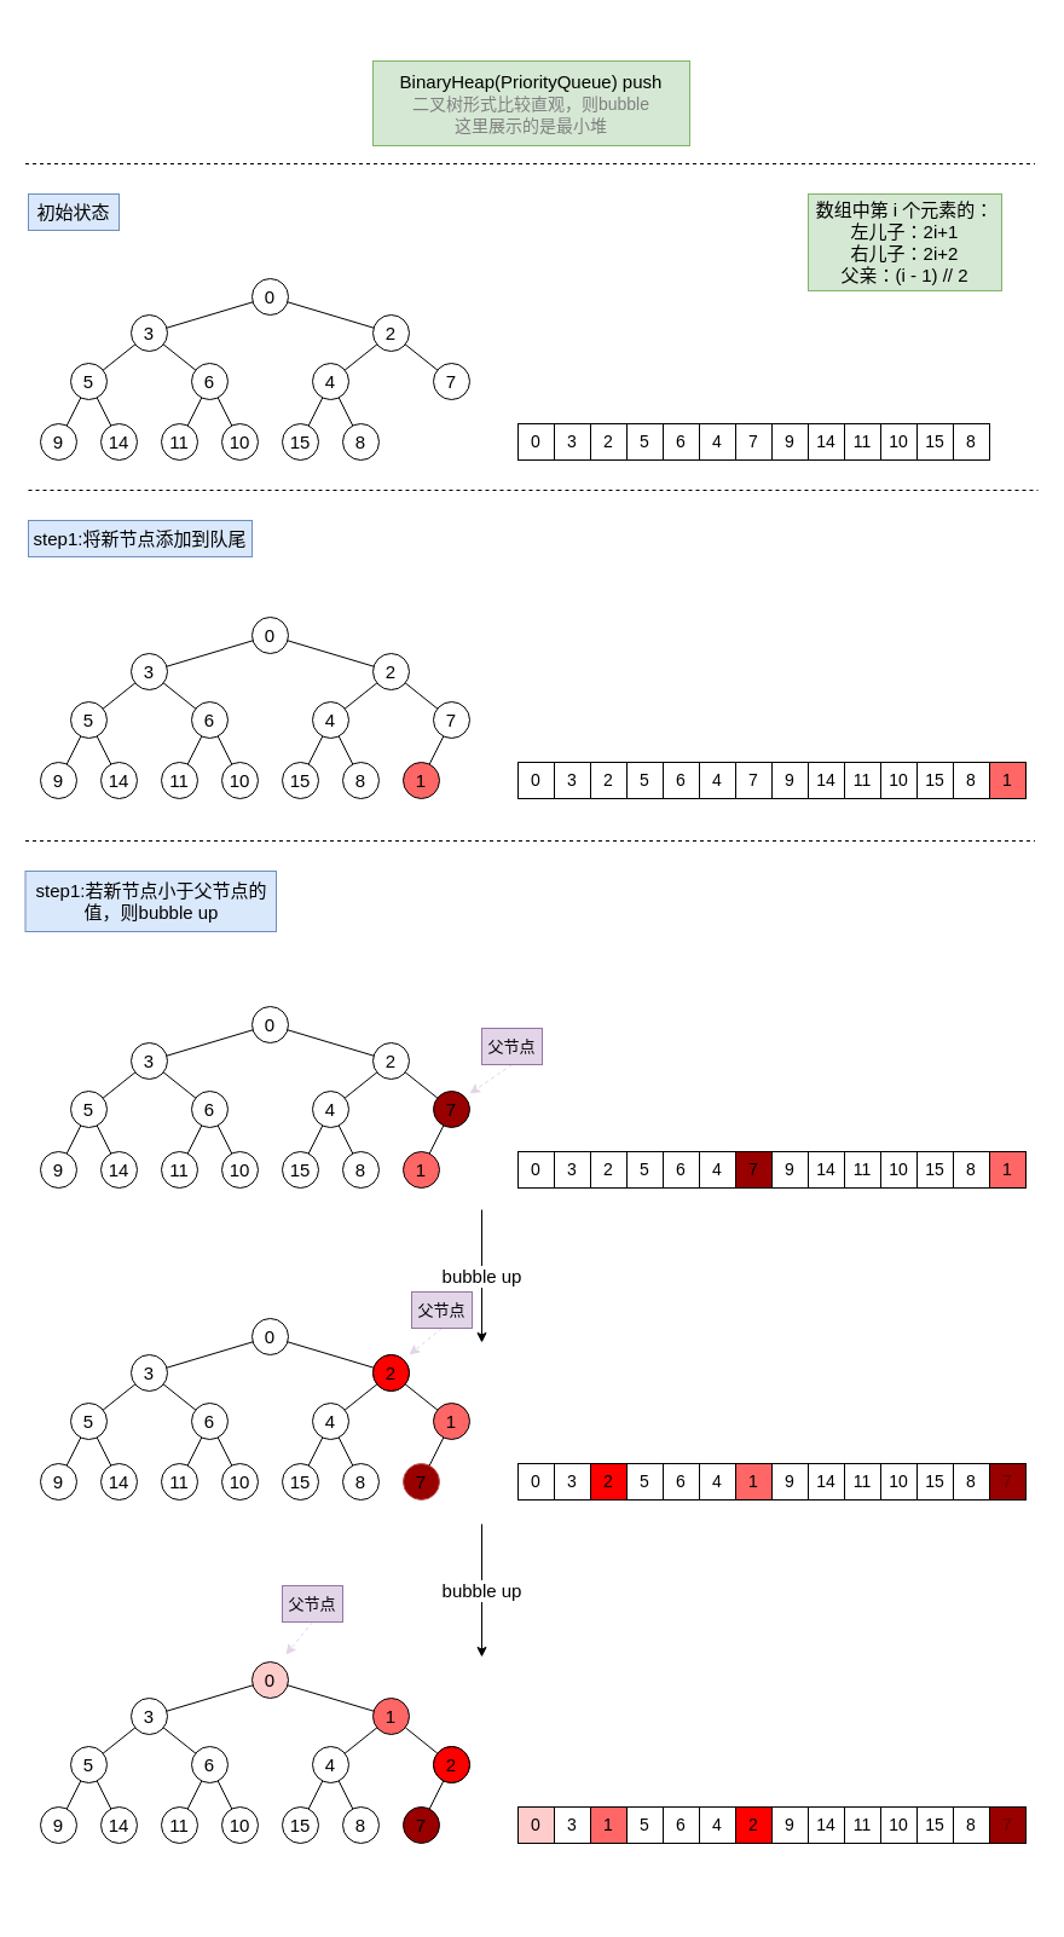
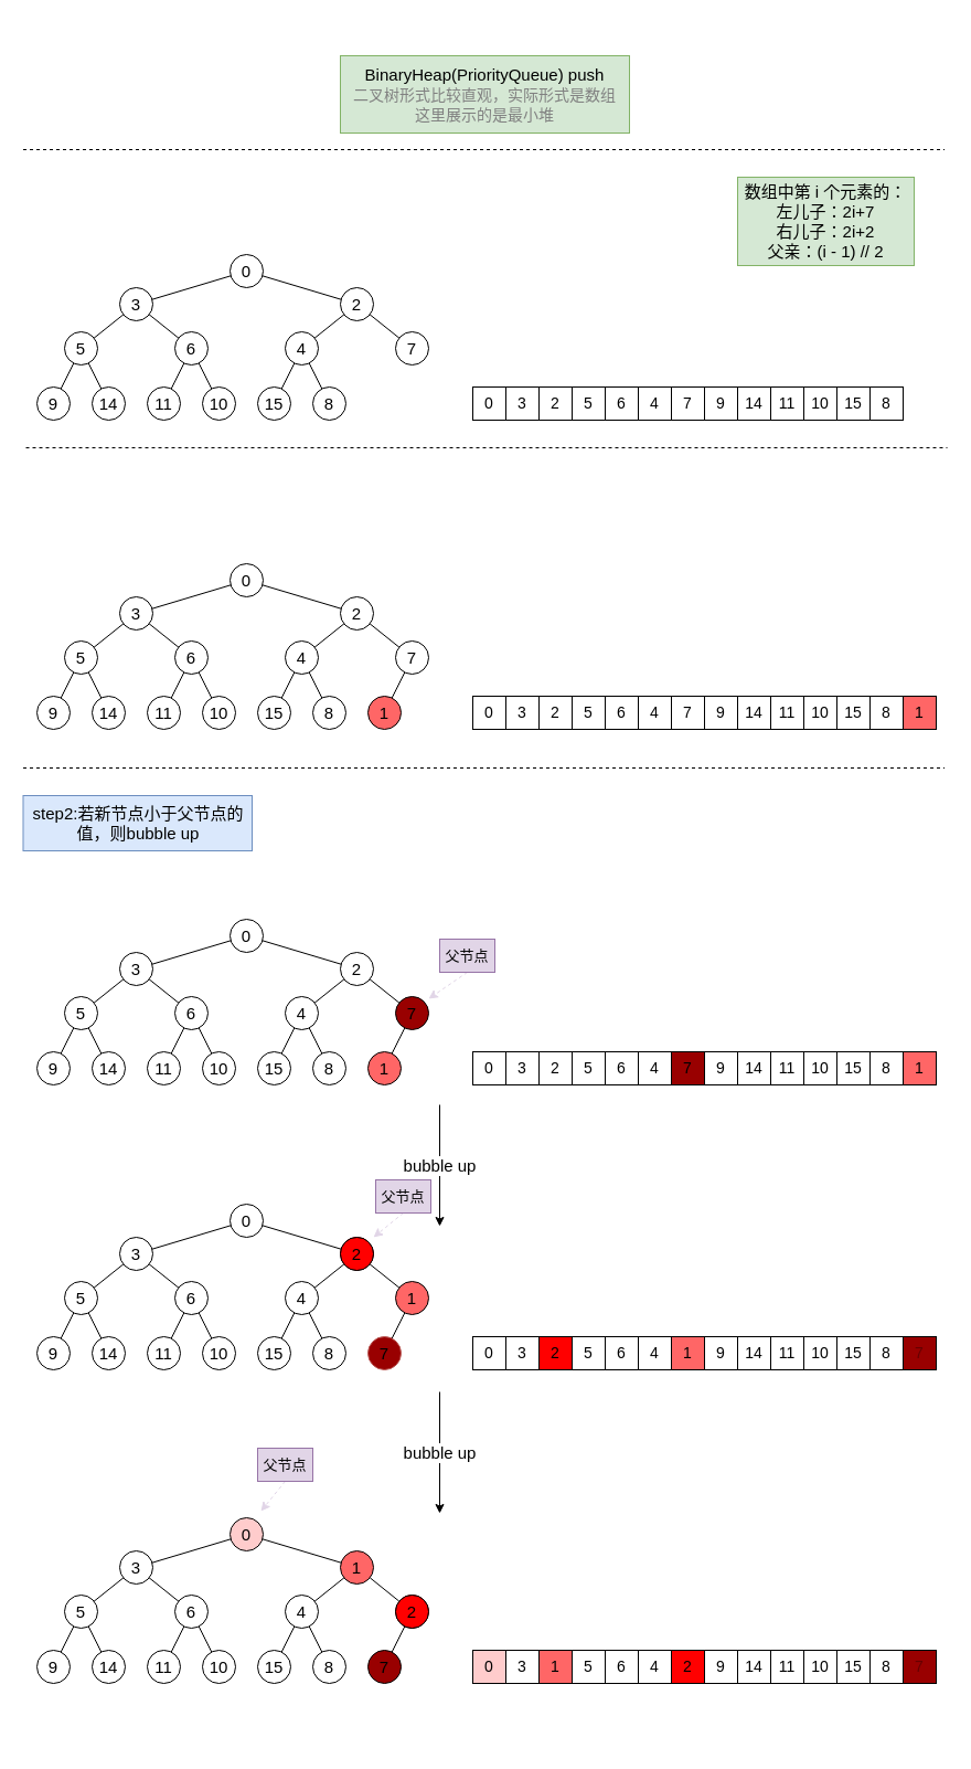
- <mxCell id="27" value="BinaryHeap(PriorityQueue) push&lt;br&gt;&lt;font style=&quot;font-size: 14px;&quot; color=&quot;#808080&quot;&gt;二叉树形式比较直观，则bubble&lt;br&gt;这里展示的是最小堆&lt;br&gt;&lt;/font&gt;" style="text;html=1;strokeColor=#82b366;fillColor=#d5e8d4;align=center;verticalAlign=middle;whiteSpace=wrap;rounded=0;fontSize=15;fontColor=#000000;" parent="1" vertex="1"><mxGeometry x="308" y="50" width="262" height="70" as="geometry" /></mxCell>
+ <mxCell id="27" value="BinaryHeap(PriorityQueue) push&lt;br&gt;&lt;font style=&quot;font-size: 14px;&quot; color=&quot;#808080&quot;&gt;二叉树形式比较直观，实际形式是数组&lt;br&gt;这里展示的是最小堆&lt;br&gt;&lt;/font&gt;" style="text;html=1;strokeColor=#82b366;fillColor=#d5e8d4;align=center;verticalAlign=middle;whiteSpace=wrap;rounded=0;fontSize=15;fontColor=#000000;" parent="1" vertex="1"><mxGeometry x="308" y="50" width="262" height="70" as="geometry" /></mxCell>
- <mxCell id="30" value="初始状态" style="text;html=1;strokeColor=#6c8ebf;fillColor=#dae8fc;align=center;verticalAlign=middle;whiteSpace=wrap;rounded=0;strokeWidth=1;fontColor=#000000;fontSize=15;" vertex="1" parent="1"><mxGeometry x="23" y="160" width="75" height="30" as="geometry" /></mxCell>
- <mxCell id="44" value="数组中第 i 个元素的：&lt;br&gt;左儿子：2i+1&lt;br&gt;右儿子：2i+2&lt;br&gt;父亲：(i - 1) // 2" style="text;html=1;strokeColor=#82b366;fillColor=#d5e8d4;align=center;verticalAlign=middle;whiteSpace=wrap;rounded=0;strokeWidth=1;fontSize=15;fontColor=#000000;" vertex="1" parent="1"><mxGeometry x="668" y="160" width="160" height="80" as="geometry" /></mxCell>
+ <mxCell id="44" value="数组中第 i 个元素的：&lt;br&gt;左儿子：2i+7&lt;br&gt;右儿子：2i+2&lt;br&gt;父亲：(i - 1) // 2" style="text;html=1;strokeColor=#82b366;fillColor=#d5e8d4;align=center;verticalAlign=middle;whiteSpace=wrap;rounded=0;strokeWidth=1;fontSize=15;fontColor=#000000;" vertex="1" parent="1"><mxGeometry x="668" y="160" width="160" height="80" as="geometry" /></mxCell>
- <mxCell id="46" value="step1:将新节点添加到队尾" style="text;html=1;strokeColor=#6c8ebf;fillColor=#dae8fc;align=center;verticalAlign=middle;whiteSpace=wrap;rounded=0;strokeWidth=1;fontColor=#000000;fontSize=15;" vertex="1" parent="1"><mxGeometry x="23" y="430" width="185" height="30" as="geometry" /></mxCell>
- <mxCell id="89" value="step1:若新节点小于父节点的值，则bubble up" style="text;html=1;strokeColor=#6c8ebf;fillColor=#dae8fc;align=center;verticalAlign=middle;whiteSpace=wrap;rounded=0;strokeWidth=1;fontColor=#000000;fontSize=15;" vertex="1" parent="1"><mxGeometry x="20.5" y="720" width="207.5" height="50" as="geometry" /></mxCell>
+ <mxCell id="89" value="step2:若新节点小于父节点的值，则bubble up" style="text;html=1;strokeColor=#6c8ebf;fillColor=#dae8fc;align=center;verticalAlign=middle;whiteSpace=wrap;rounded=0;strokeWidth=1;fontColor=#000000;fontSize=15;" vertex="1" parent="1"><mxGeometry x="20.5" y="720" width="207.5" height="50" as="geometry" /></mxCell>
